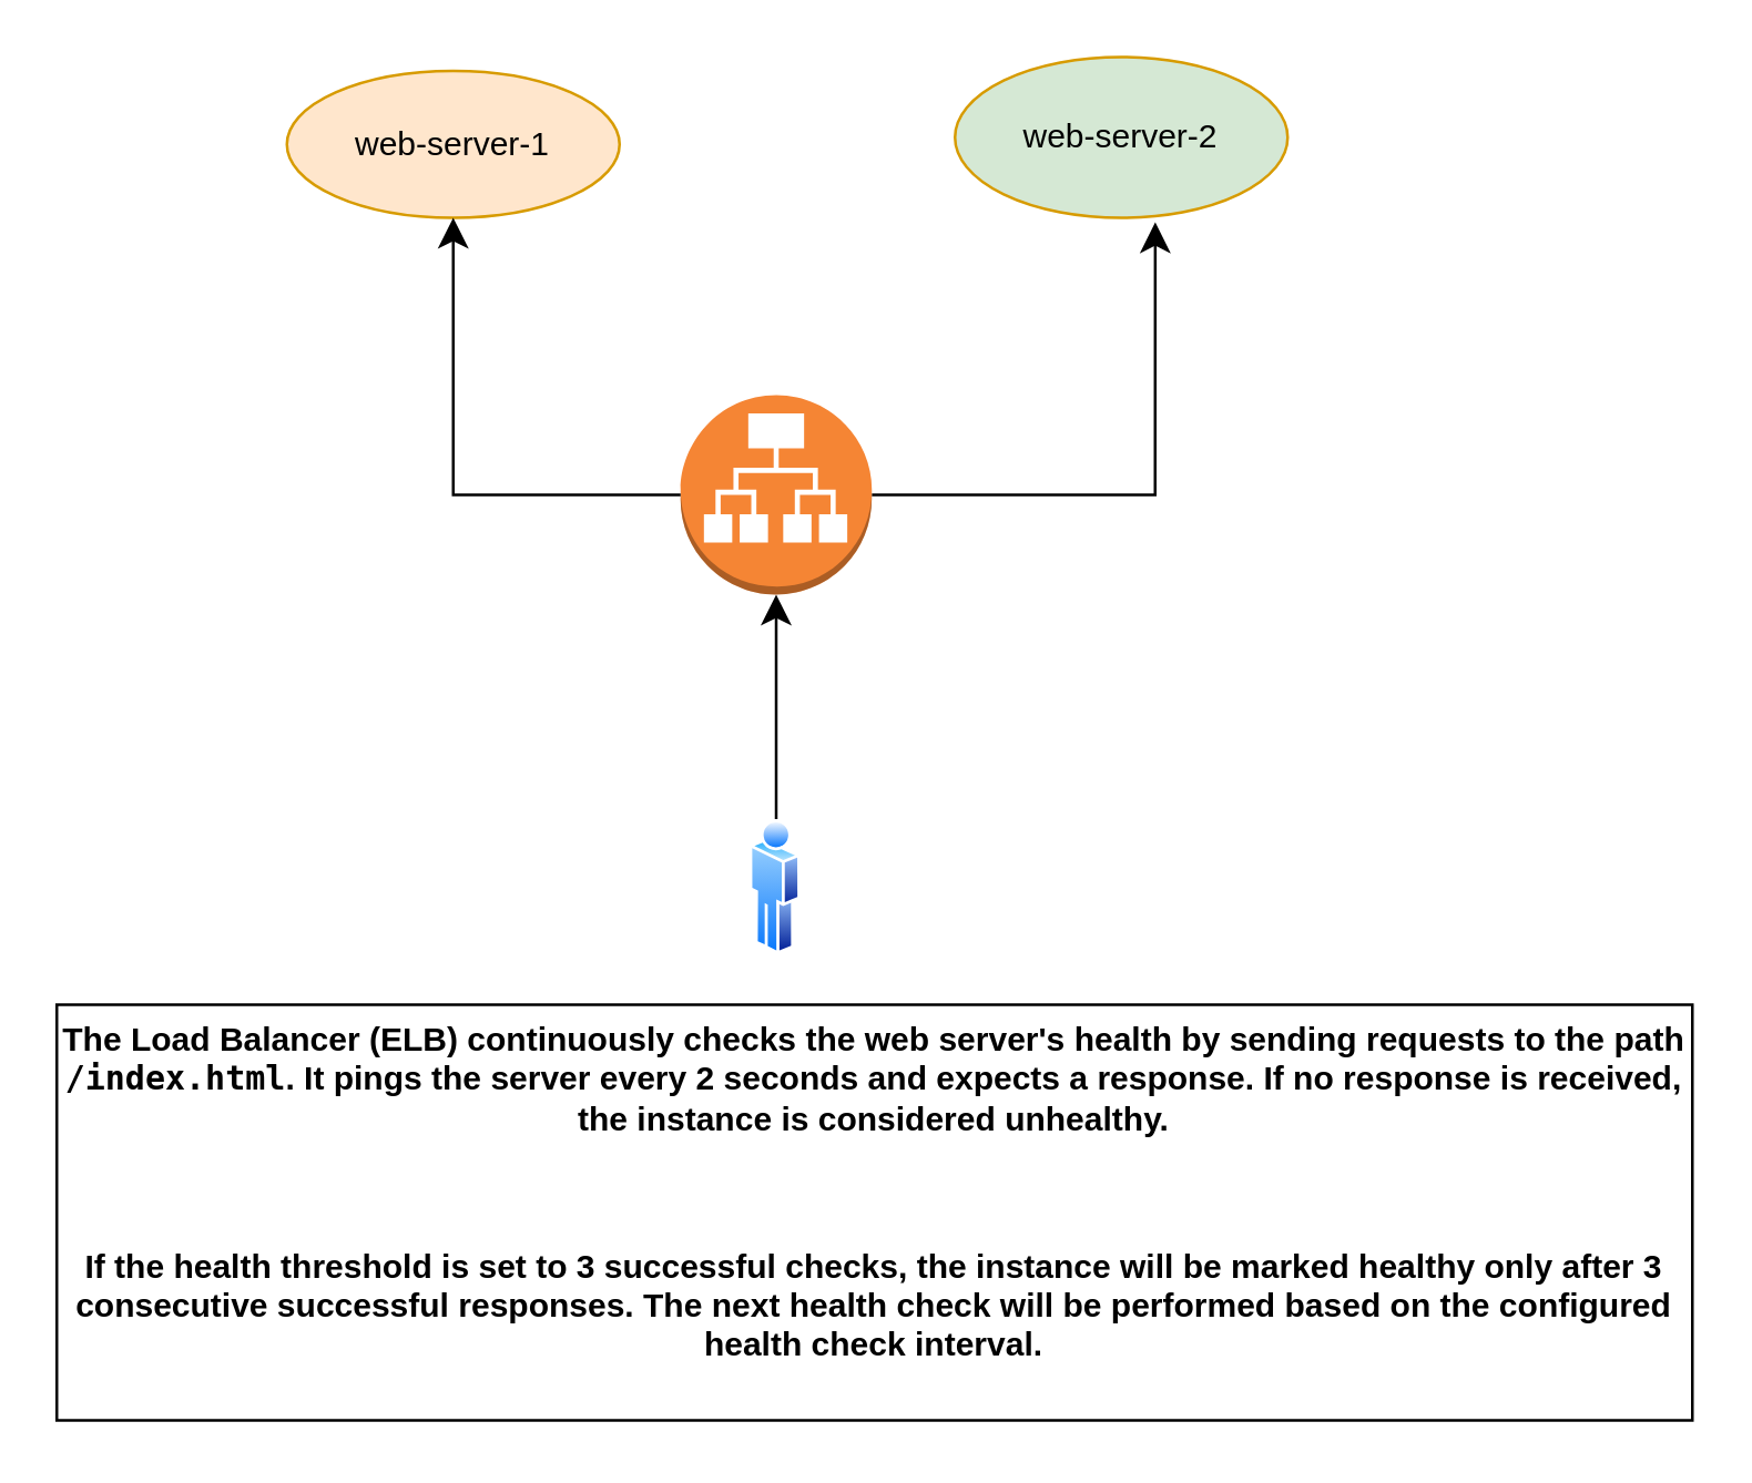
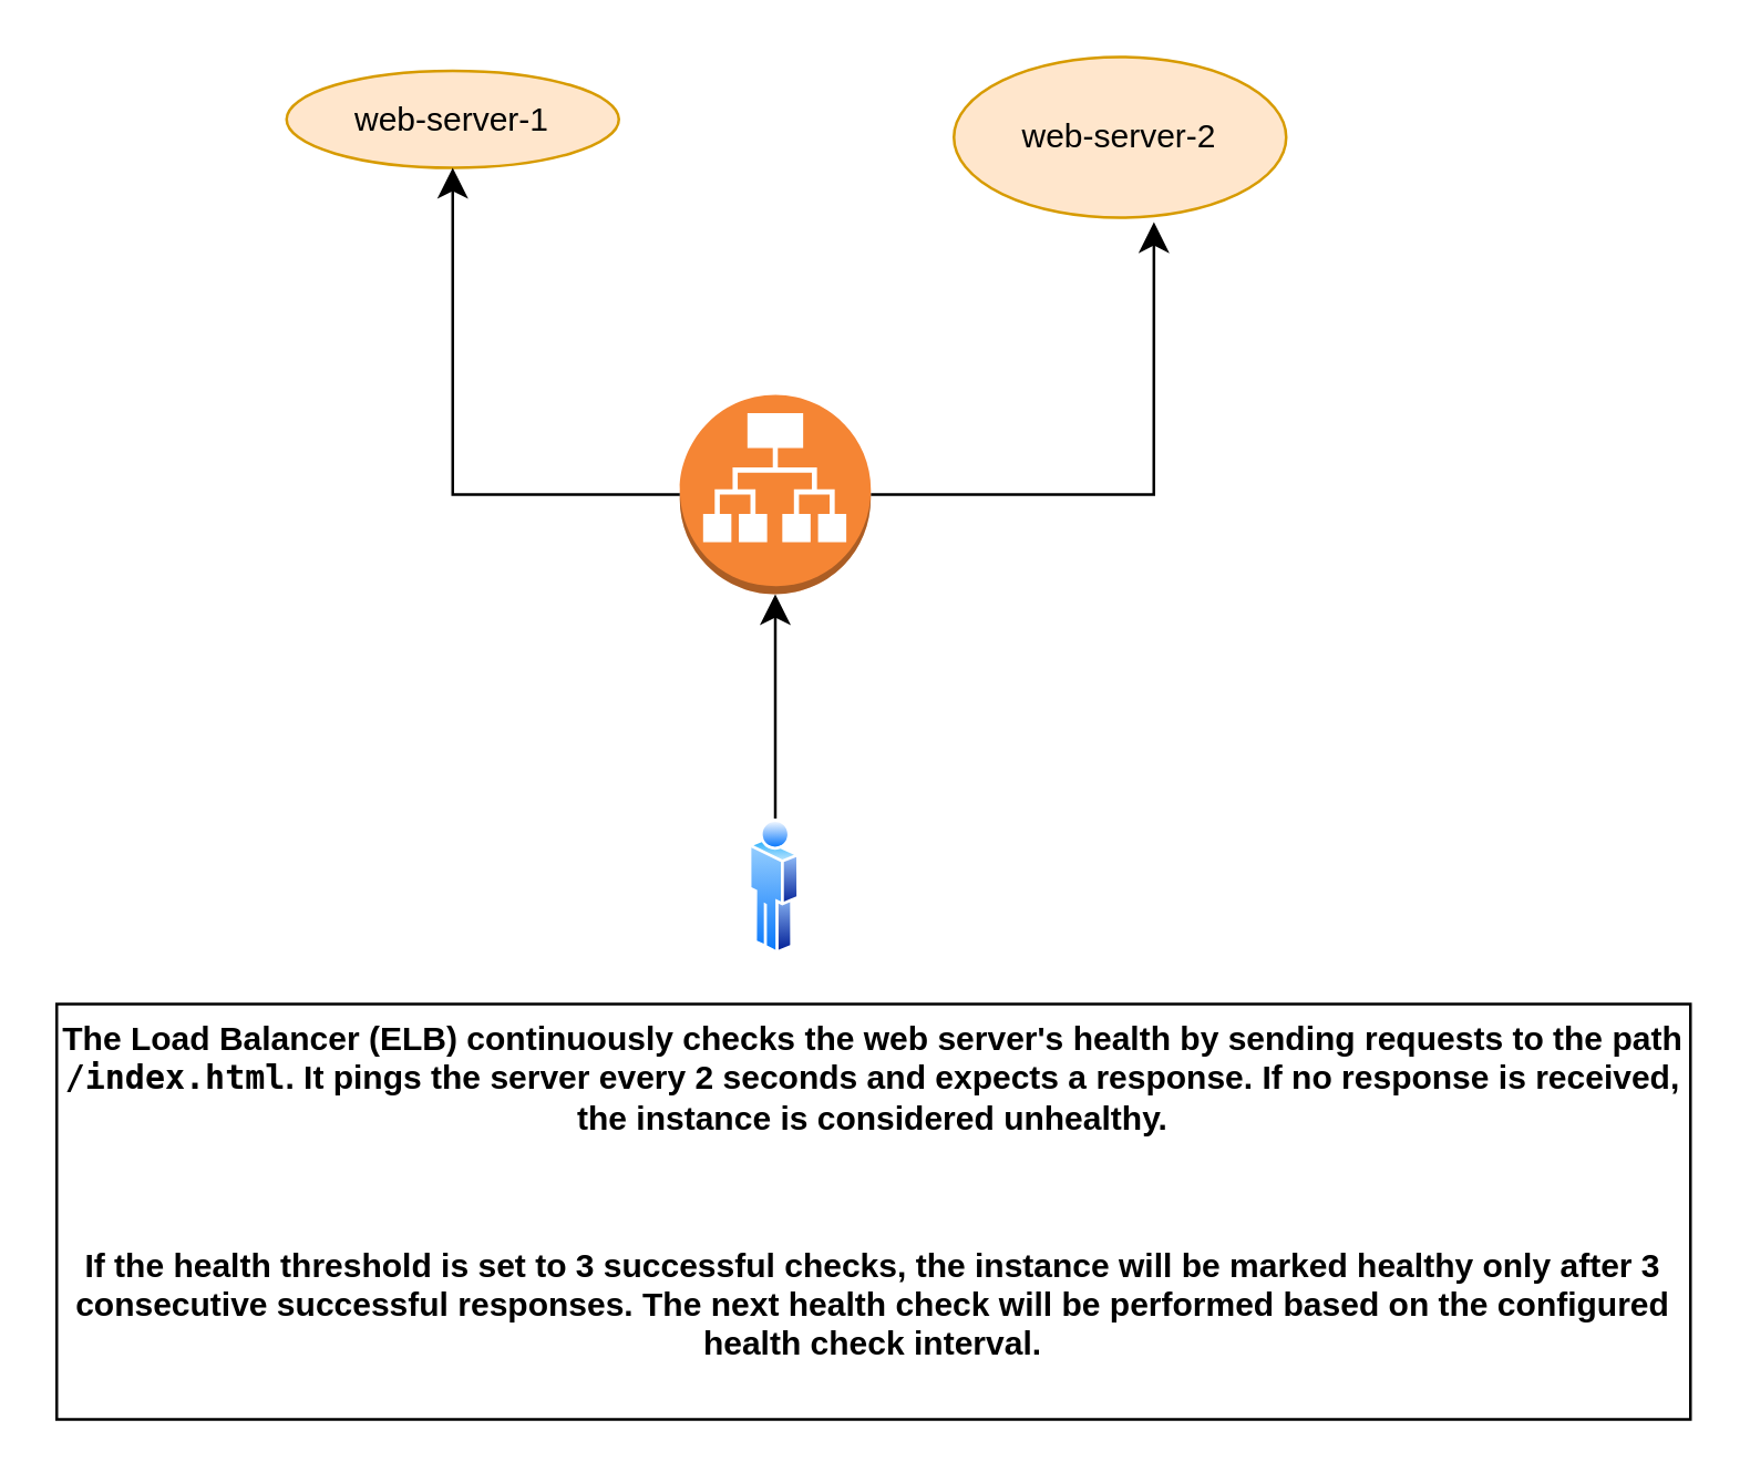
- <mxCell id="7" value="web-server-2" style="ellipse;whiteSpace=wrap;html=1;fillColor=#d5e8d4;strokeColor=#d79b00;" vertex="1" parent="1"><mxGeometry x="344" y="20" width="120" height="58" as="geometry" /></mxCell>
+ <mxCell id="7" value="web-server-2" style="ellipse;whiteSpace=wrap;html=1;fillColor=#ffe6cc;strokeColor=#d79b00;" vertex="1" parent="1"><mxGeometry x="344" y="20" width="120" height="58" as="geometry" /></mxCell>
- <mxCell id="6" value="web-server-1" style="ellipse;whiteSpace=wrap;html=1;fillColor=#ffe6cc;strokeColor=#d79b00;" vertex="1" parent="1"><mxGeometry x="103" y="25" width="120" height="53" as="geometry" /></mxCell>
+ <mxCell id="6" value="web-server-1" style="ellipse;whiteSpace=wrap;html=1;fillColor=#ffe6cc;strokeColor=#d79b00;" vertex="1" parent="1"><mxGeometry x="103" y="25" width="120" height="35" as="geometry" /></mxCell>
